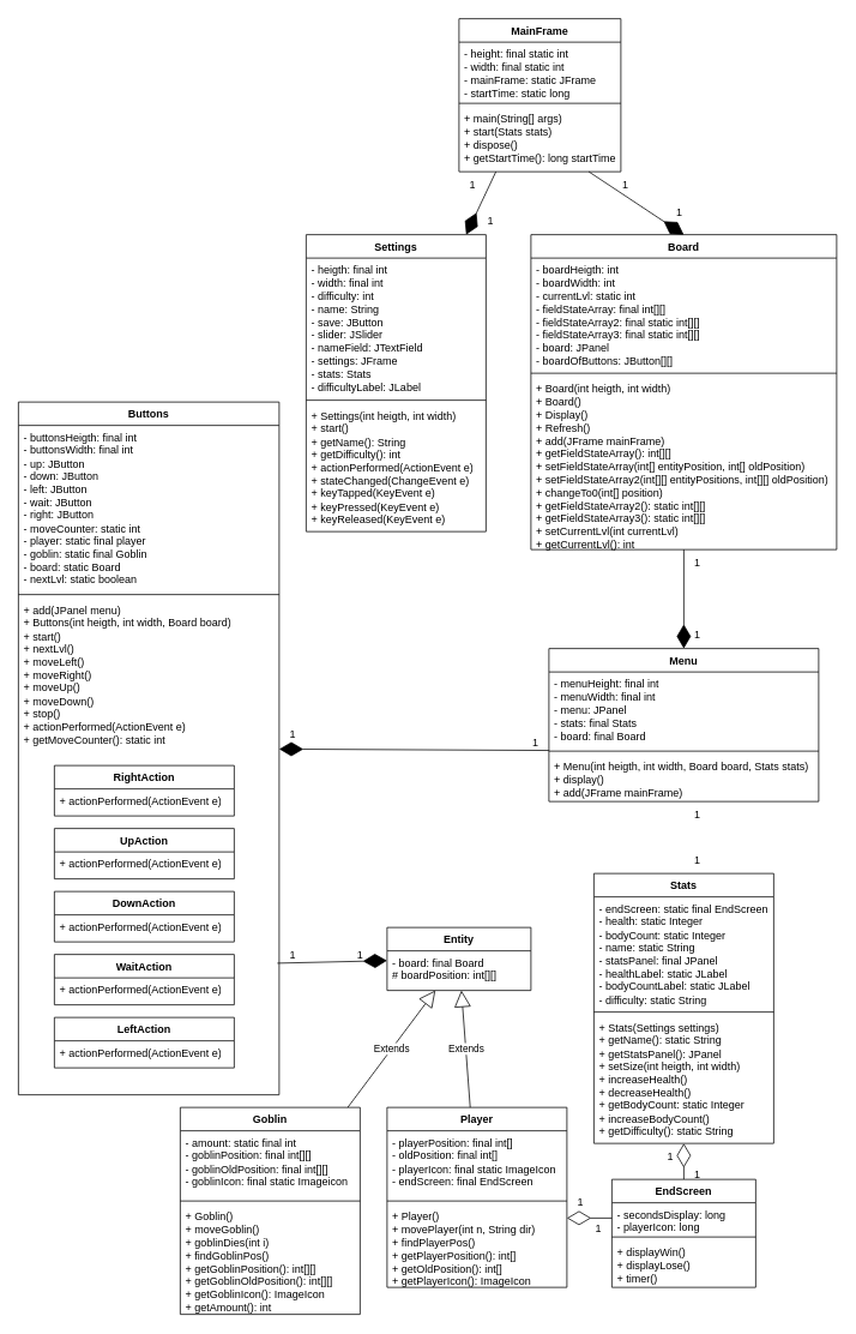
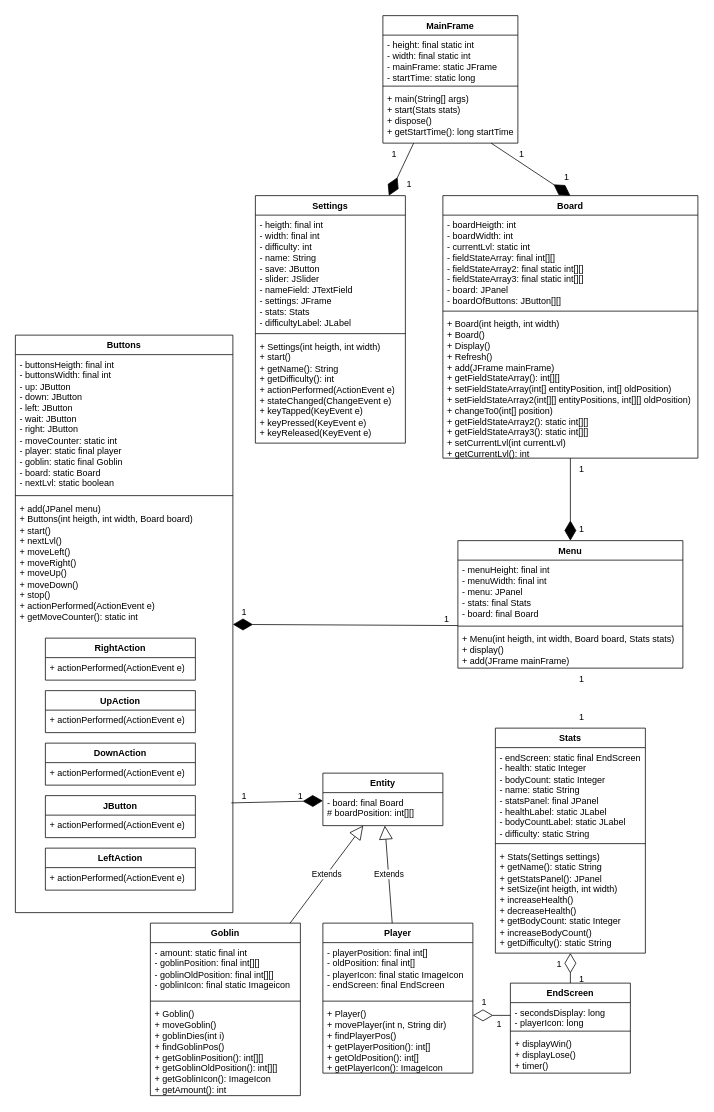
- <mxCell id="57" value="WaitAction" style="swimlane;fontStyle=1;align=center;verticalAlign=top;childLayout=stackLayout;horizontal=1;startSize=26;horizontalStack=0;resizeParent=1;resizeParentMax=0;resizeLast=0;collapsible=1;marginBottom=0;whiteSpace=wrap;html=1;" vertex="1" parent="1"><mxGeometry x="60" y="1060" width="200" height="56" as="geometry" /></mxCell>
+ <mxCell id="57" value="JButton" style="swimlane;fontStyle=1;align=center;verticalAlign=top;childLayout=stackLayout;horizontal=1;startSize=26;horizontalStack=0;resizeParent=1;resizeParentMax=0;resizeLast=0;collapsible=1;marginBottom=0;whiteSpace=wrap;html=1;" vertex="1" parent="1"><mxGeometry x="60" y="1060" width="200" height="56" as="geometry" /></mxCell>
